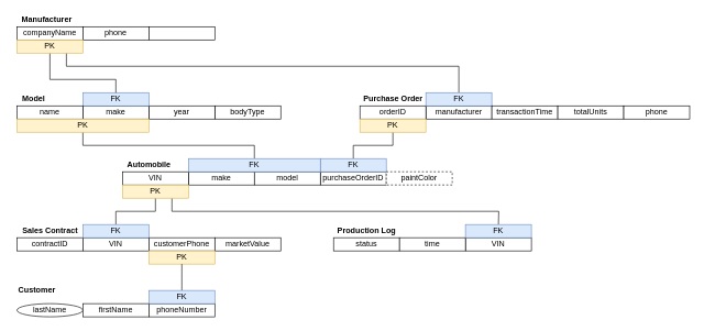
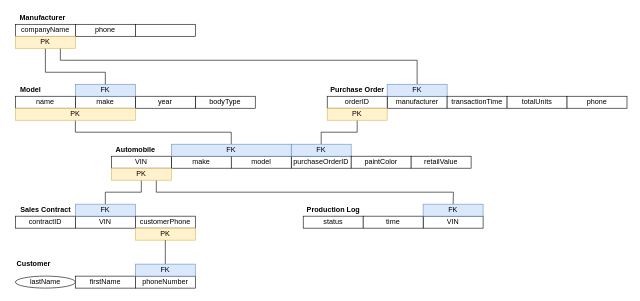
- <mxCell id="41" value="paintColor" style="rounded=0;whiteSpace=wrap;html=1;dashed=1;" vertex="1" parent="1"><mxGeometry x="585" y="260" width="100" height="20" as="geometry" /></mxCell>
+ <mxCell id="41" value="paintColor" style="rounded=0;whiteSpace=wrap;html=1;" vertex="1" parent="1"><mxGeometry x="585" y="260" width="100" height="20" as="geometry" /></mxCell>
+ <mxCell id="42" value="retailValue" style="rounded=0;whiteSpace=wrap;html=1;" vertex="1" parent="1"><mxGeometry x="685" y="260" width="100" height="20" as="geometry" /></mxCell>
- <mxCell id="46" value="marketValue" style="rounded=0;whiteSpace=wrap;html=1;" vertex="1" parent="1"><mxGeometry x="325" y="360" width="100" height="20" as="geometry" /></mxCell>
